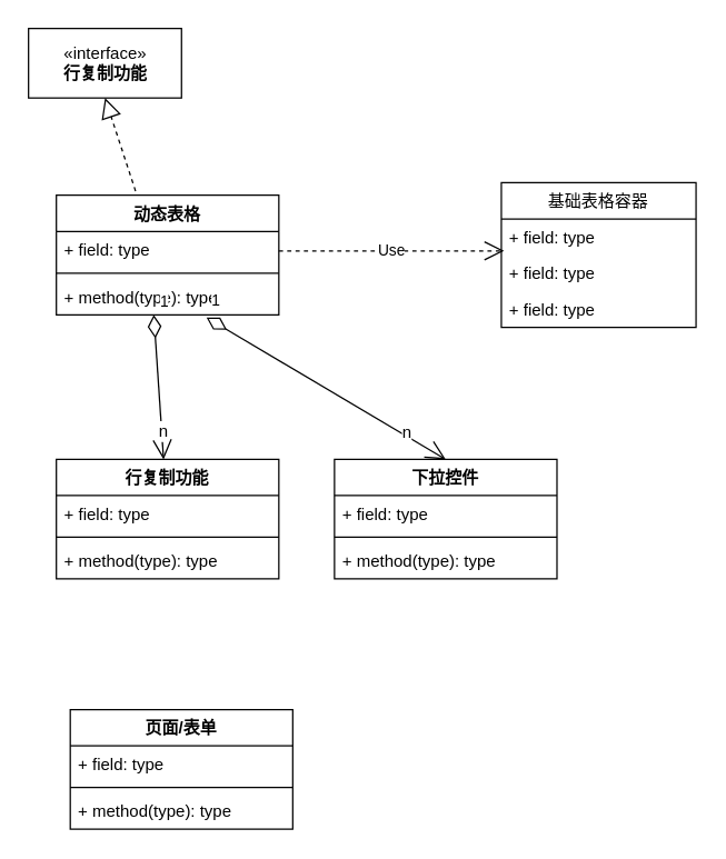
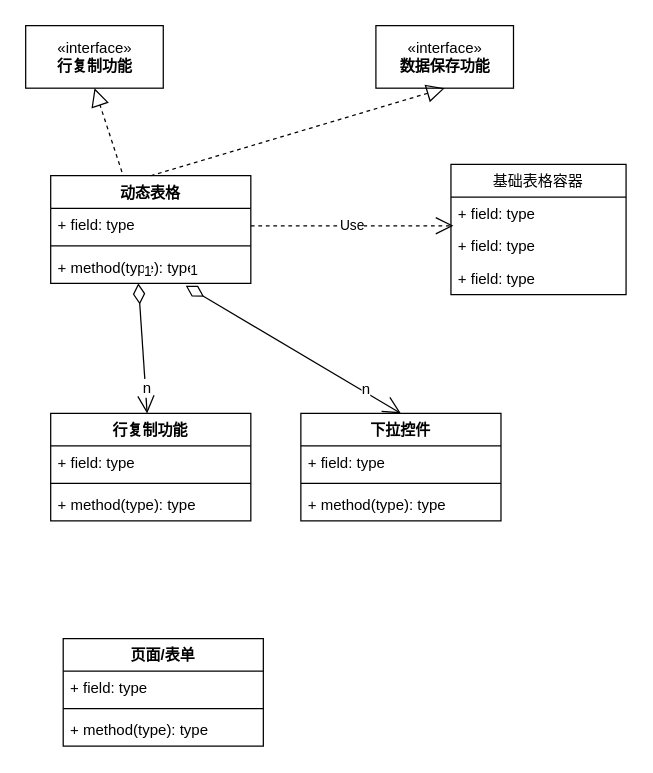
+ <mxCell id="28" value="«interface»&lt;br&gt;&lt;b&gt;数据保存功能&lt;/b&gt;" style="html=1;" vertex="1" parent="1"><mxGeometry x="300" y="20" width="110" height="50" as="geometry" /></mxCell>
+ <mxCell id="30" value="" style="endArrow=block;dashed=1;endFill=0;endSize=12;html=1;exitX=0.5;exitY=0;exitDx=0;exitDy=0;entryX=0.5;entryY=1;entryDx=0;entryDy=0;" edge="1" parent="1" source="2" target="28"><mxGeometry width="160" relative="1" as="geometry"><mxPoint x="200" y="120" as="sourcePoint" /><mxPoint x="360" y="120" as="targetPoint" /></mxGeometry></mxCell>
